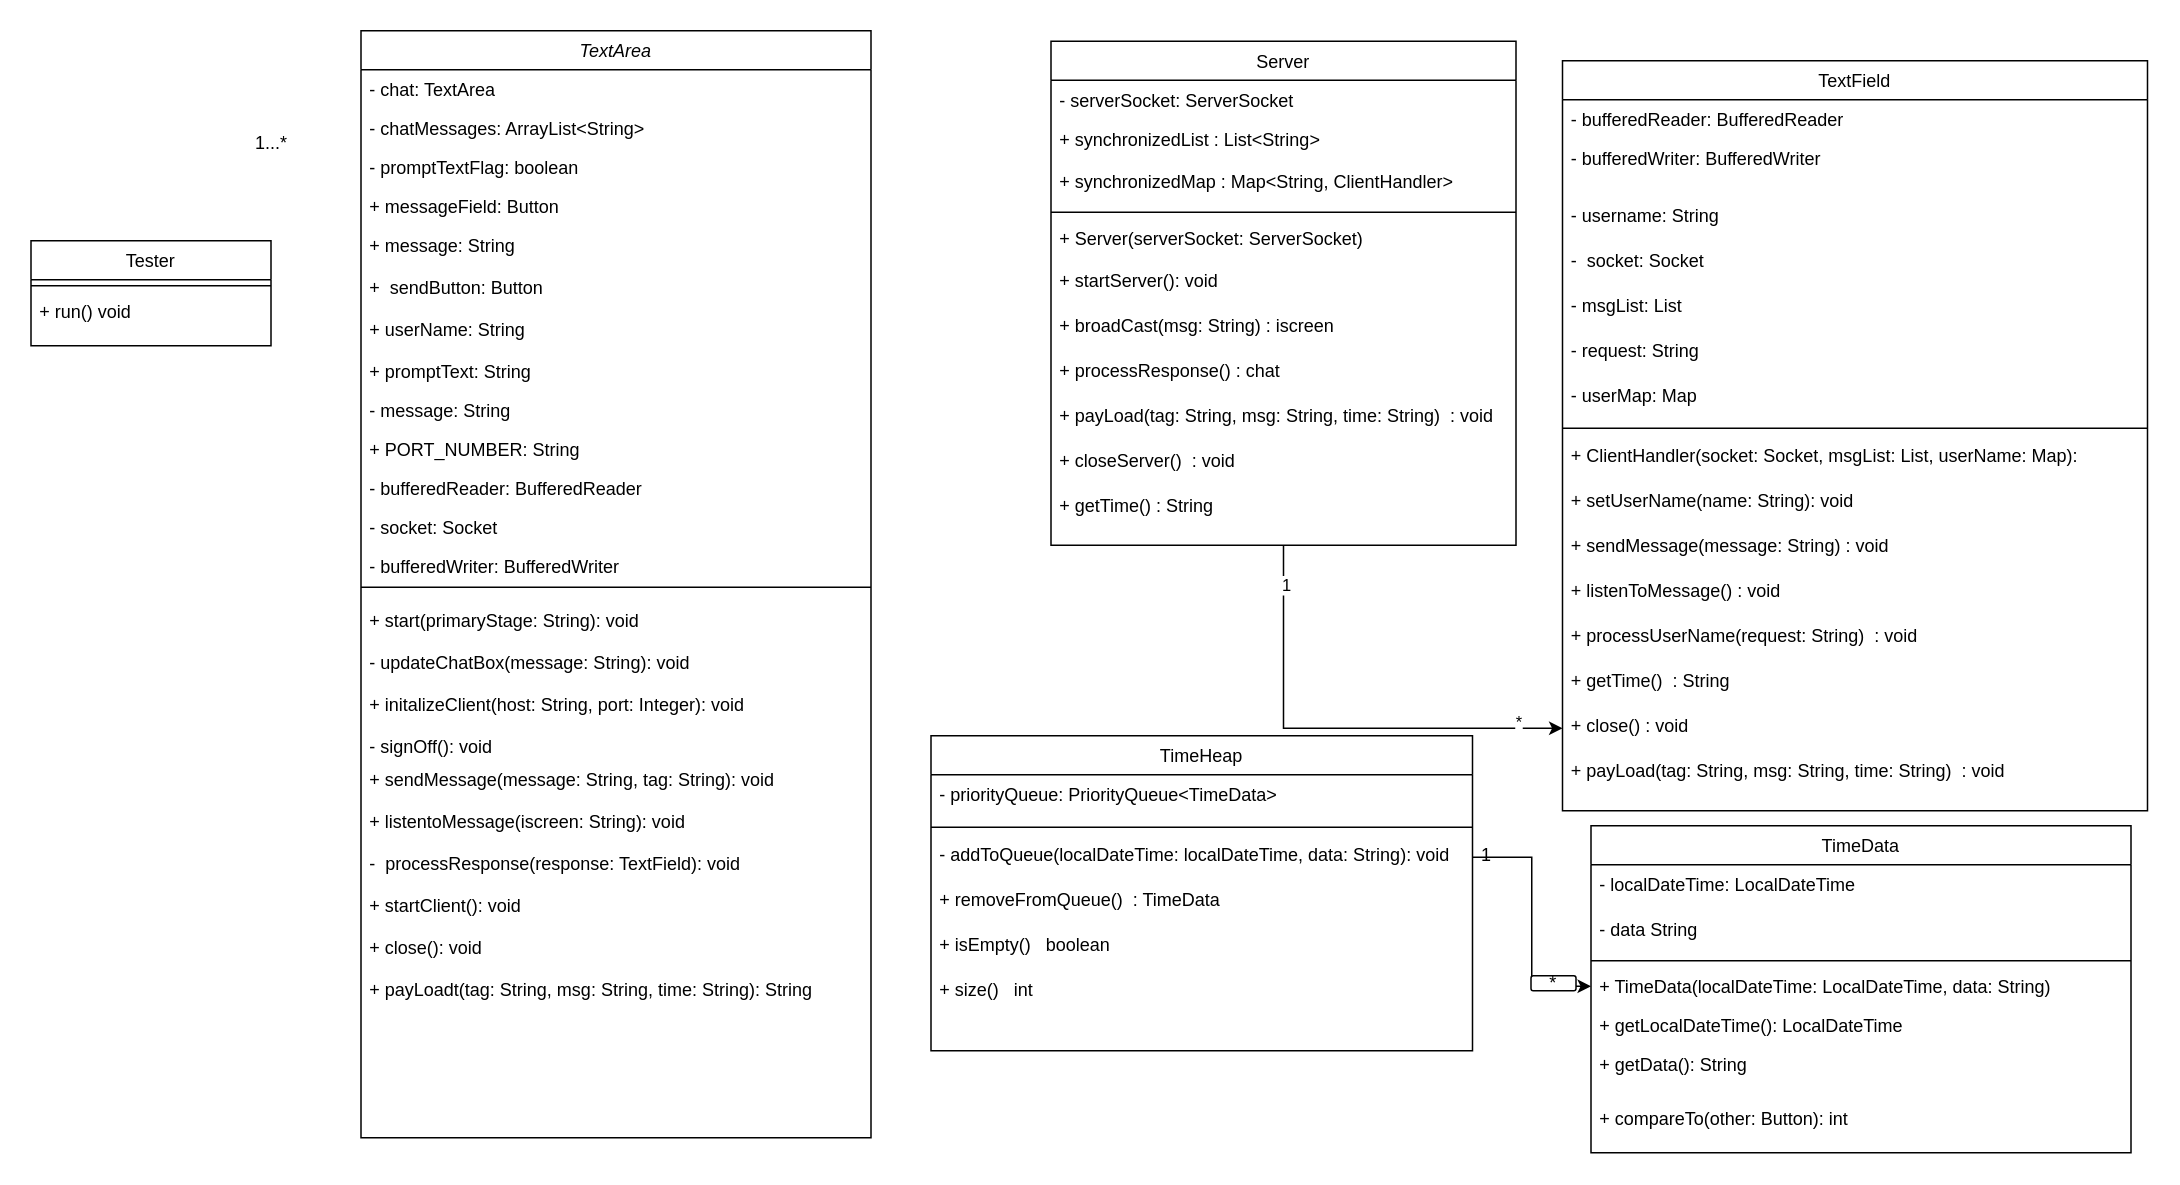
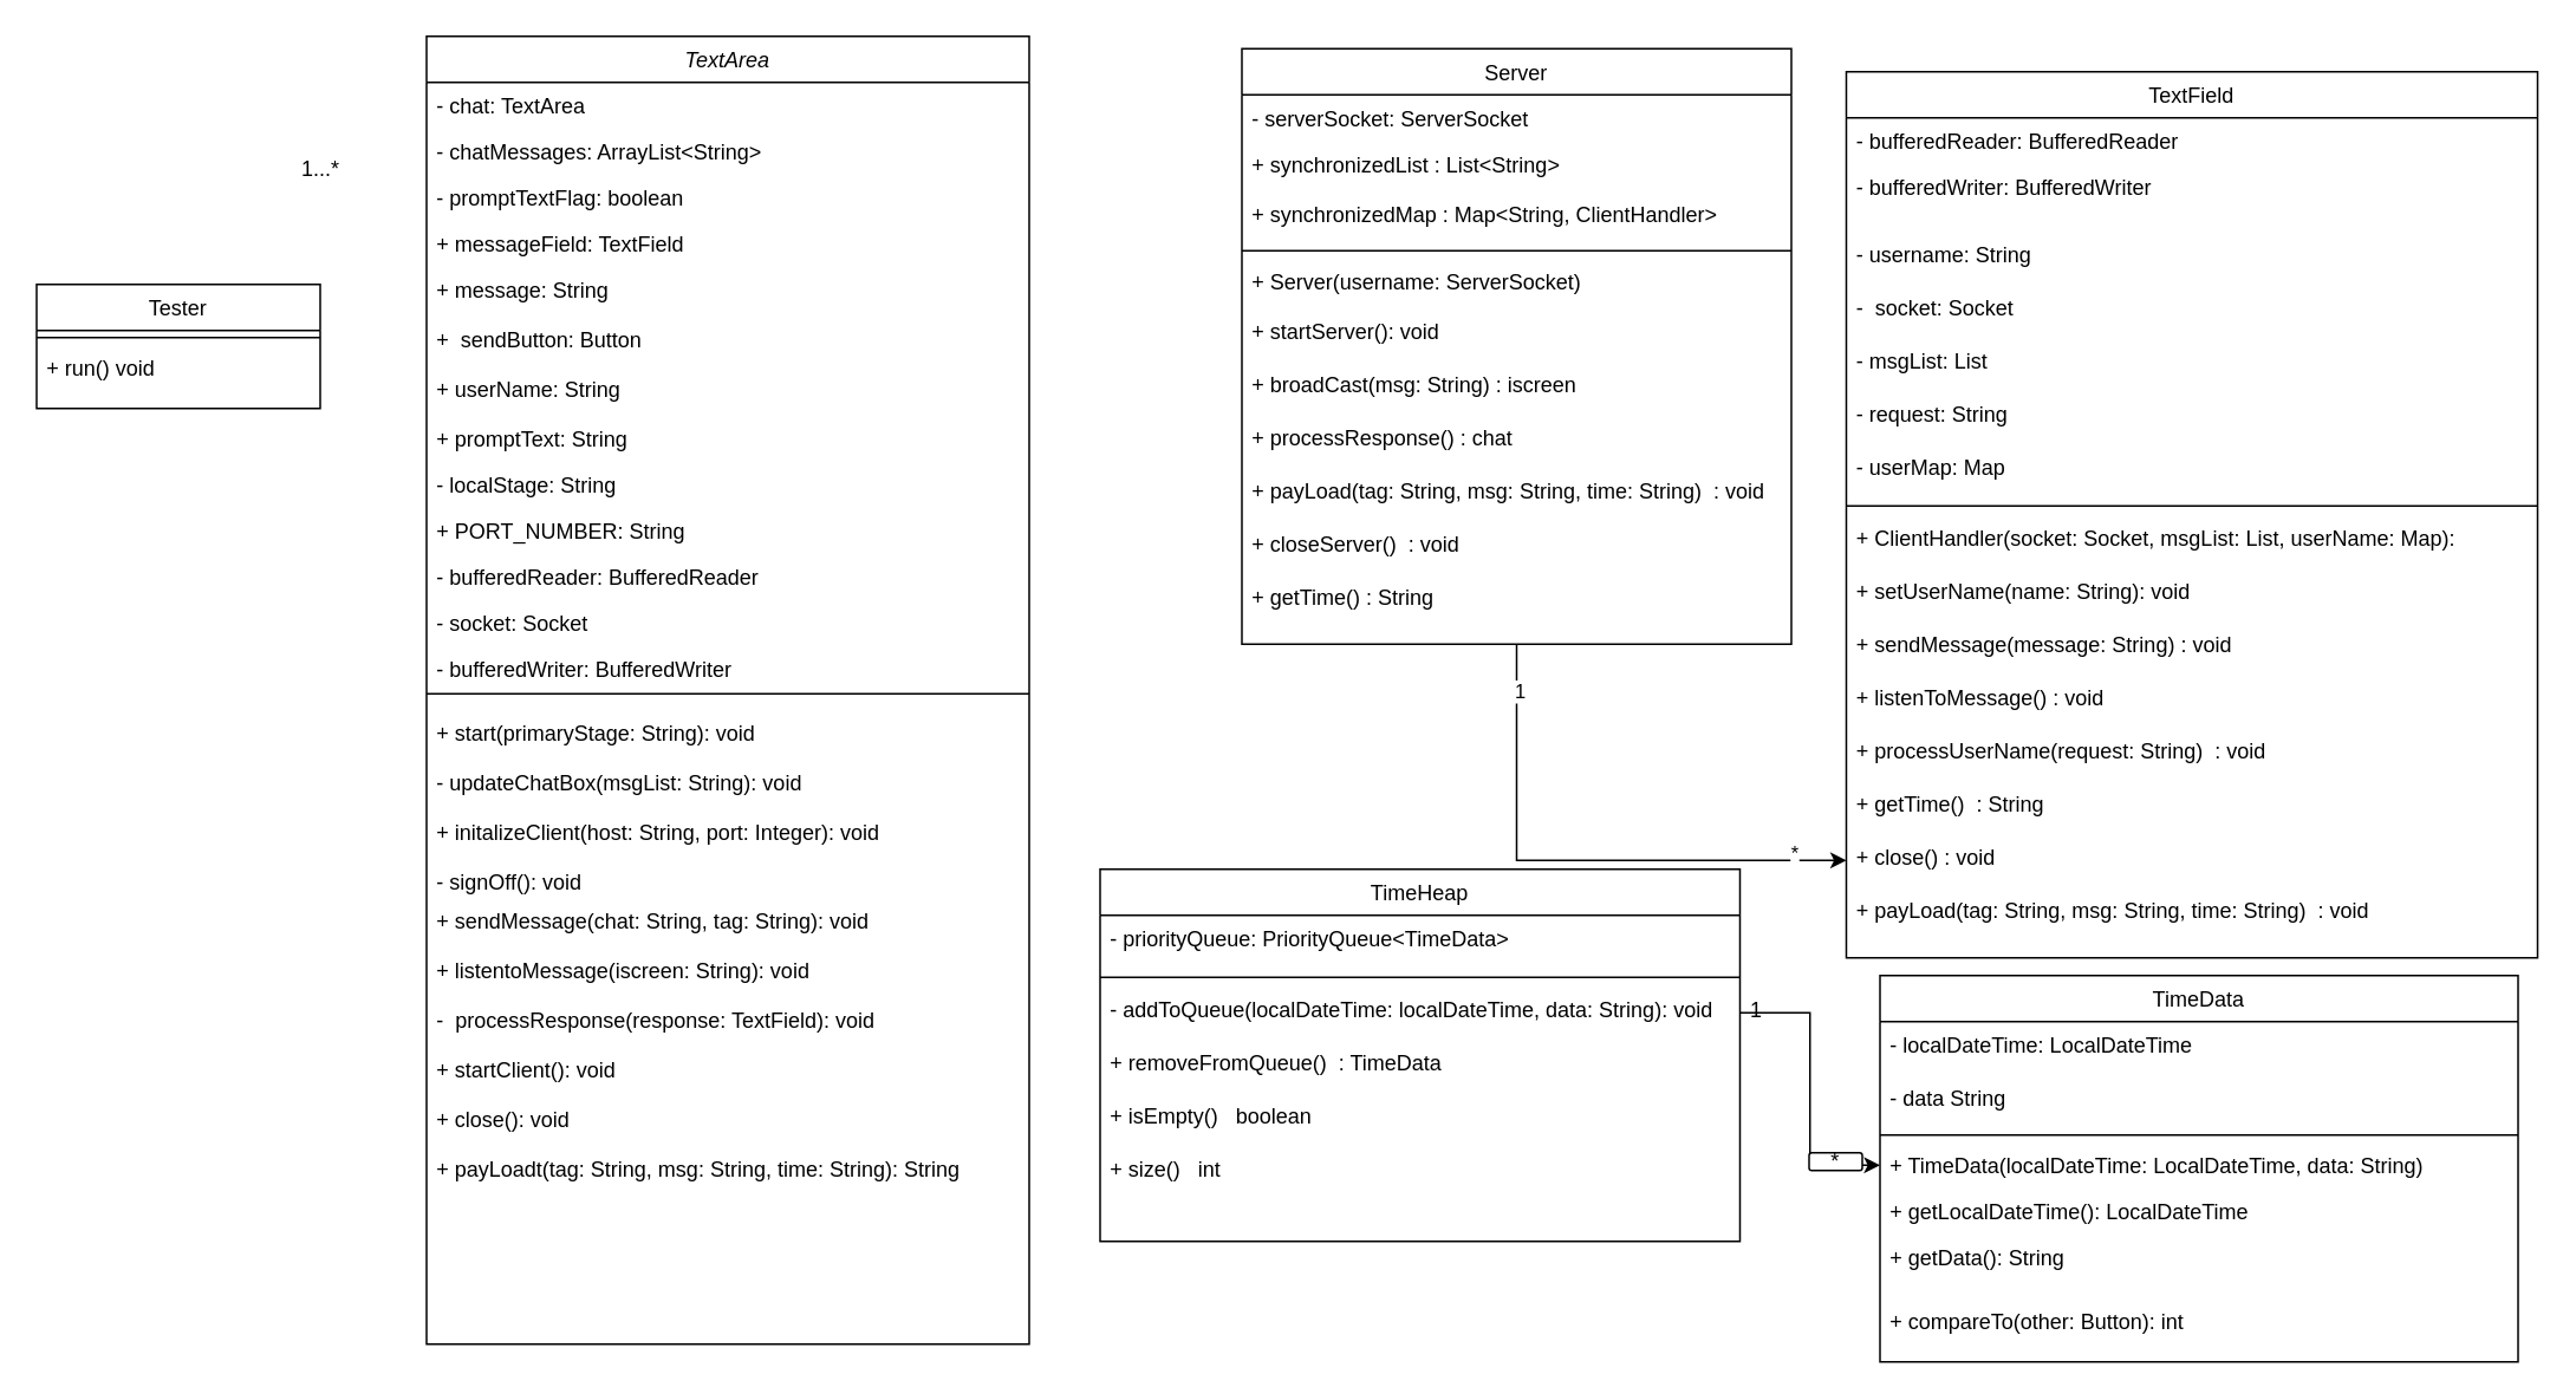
- <mxCell id="6" value="+ messageField: Button&#10;" style="text;align=left;verticalAlign=top;spacingLeft=4;spacingRight=4;overflow=hidden;rotatable=0;points=[[0,0.5],[1,0.5]];portConstraint=eastwest;rounded=0;shadow=0;html=0;" vertex="1" parent="2"><mxGeometry y="104" width="340" height="26" as="geometry" /></mxCell>
+ <mxCell id="6" value="+ messageField: TextField&#10;" style="text;align=left;verticalAlign=top;spacingLeft=4;spacingRight=4;overflow=hidden;rotatable=0;points=[[0,0.5],[1,0.5]];portConstraint=eastwest;rounded=0;shadow=0;html=0;" vertex="1" parent="2"><mxGeometry y="104" width="340" height="26" as="geometry" /></mxCell>
- <mxCell id="35" value="+ Server(serverSocket: ServerSocket)&#10;" style="text;align=left;verticalAlign=top;spacingLeft=4;spacingRight=4;overflow=hidden;rotatable=0;points=[[0,0.5],[1,0.5]];portConstraint=eastwest;" vertex="1" parent="30"><mxGeometry y="118" width="310" height="28" as="geometry" /></mxCell>
+ <mxCell id="35" value="+ Server(username: ServerSocket)&#10;" style="text;align=left;verticalAlign=top;spacingLeft=4;spacingRight=4;overflow=hidden;rotatable=0;points=[[0,0.5],[1,0.5]];portConstraint=eastwest;" vertex="1" parent="30"><mxGeometry y="118" width="310" height="28" as="geometry" /></mxCell>
- <mxCell id="11" value="- message: String&#10;" style="text;align=left;verticalAlign=top;spacingLeft=4;spacingRight=4;overflow=hidden;rotatable=0;points=[[0,0.5],[1,0.5]];portConstraint=eastwest;" vertex="1" parent="2"><mxGeometry y="240" width="340" height="26" as="geometry" /></mxCell>
+ <mxCell id="11" value="- localStage: String&#10;" style="text;align=left;verticalAlign=top;spacingLeft=4;spacingRight=4;overflow=hidden;rotatable=0;points=[[0,0.5],[1,0.5]];portConstraint=eastwest;" vertex="1" parent="2"><mxGeometry y="240" width="340" height="26" as="geometry" /></mxCell>
- <mxCell id="18" value="- updateChatBox(message: String): void&#10;" style="text;align=left;verticalAlign=top;spacingLeft=4;spacingRight=4;overflow=hidden;rotatable=0;points=[[0,0.5],[1,0.5]];portConstraint=eastwest;" vertex="1" parent="2"><mxGeometry y="408" width="340" height="28" as="geometry" /></mxCell>
+ <mxCell id="18" value="- updateChatBox(msgList: String): void&#10;" style="text;align=left;verticalAlign=top;spacingLeft=4;spacingRight=4;overflow=hidden;rotatable=0;points=[[0,0.5],[1,0.5]];portConstraint=eastwest;" vertex="1" parent="2"><mxGeometry y="408" width="340" height="28" as="geometry" /></mxCell>
- <mxCell id="21" value="+ sendMessage(message: String, tag: String): void&#10;" style="text;align=left;verticalAlign=top;spacingLeft=4;spacingRight=4;overflow=hidden;rotatable=0;points=[[0,0.5],[1,0.5]];portConstraint=eastwest;" vertex="1" parent="2"><mxGeometry y="486" width="340" height="28" as="geometry" /></mxCell>
+ <mxCell id="21" value="+ sendMessage(chat: String, tag: String): void&#10;" style="text;align=left;verticalAlign=top;spacingLeft=4;spacingRight=4;overflow=hidden;rotatable=0;points=[[0,0.5],[1,0.5]];portConstraint=eastwest;" vertex="1" parent="2"><mxGeometry y="486" width="340" height="28" as="geometry" /></mxCell>
